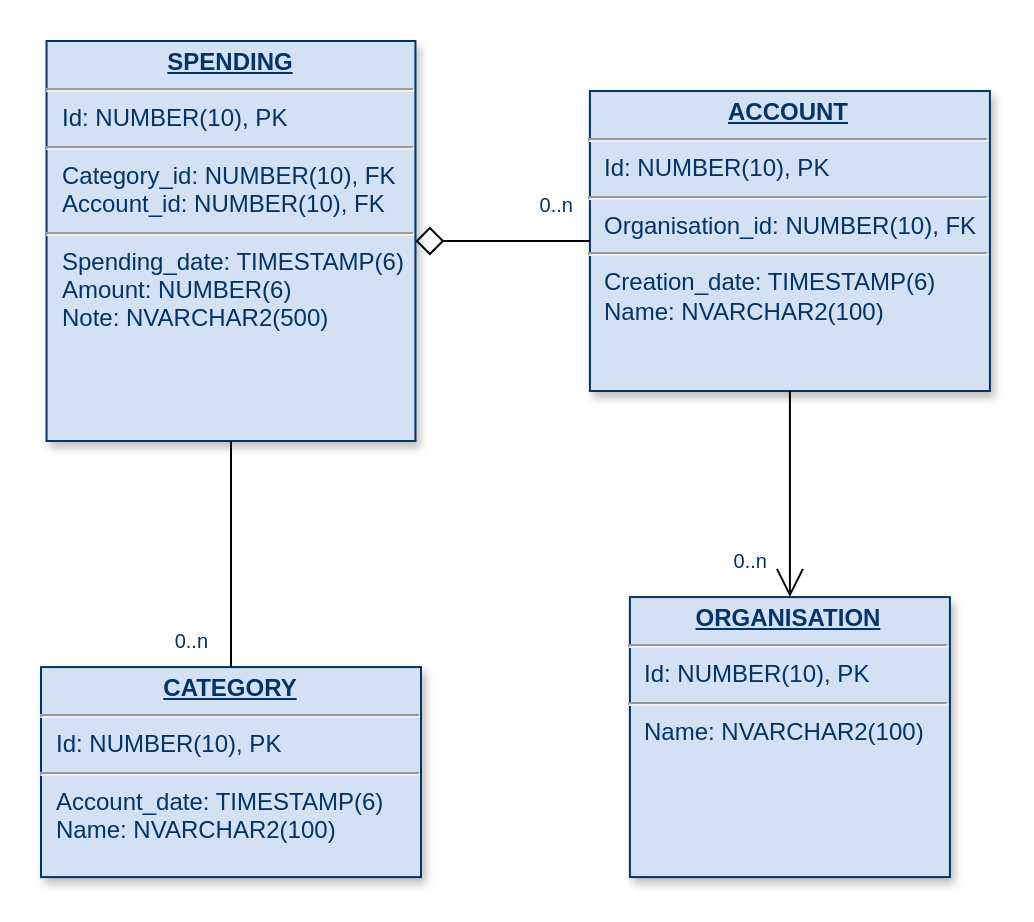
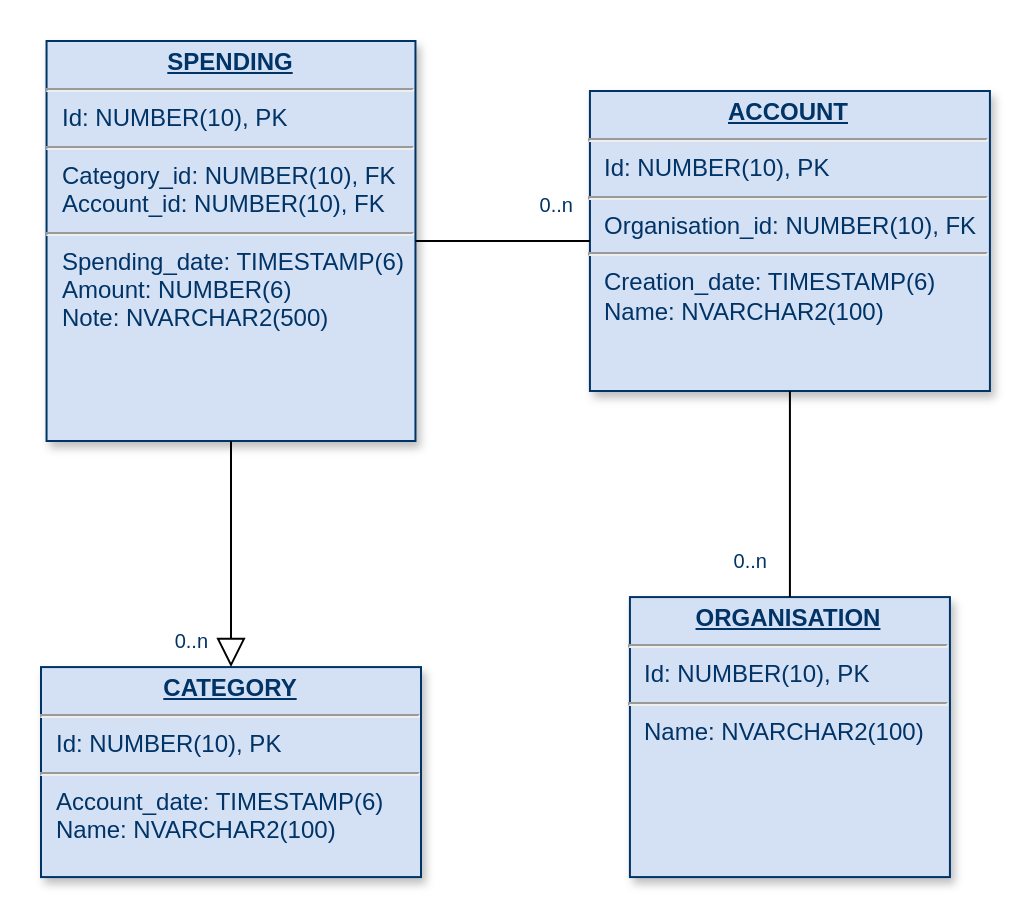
- <mxCell id="12" value="" style="endArrow=diamond;endSize=12;startArrow=none;startSize=14;startFill=0;edgeStyle=orthogonalEdgeStyle;endFill=0;" parent="1" source="2" target="3" edge="1"><mxGeometry x="-66.18" y="44.2" as="geometry"><mxPoint x="-185.54" y="205" as="sourcePoint" /><mxPoint x="-185.54" y="378.04" as="targetPoint" /></mxGeometry></mxCell>
+ <mxCell id="12" value="" style="endArrow=none;endSize=12;startArrow=none;startSize=14;startFill=0;edgeStyle=orthogonalEdgeStyle;endFill=0;" parent="1" source="2" target="3" edge="1"><mxGeometry x="-66.18" y="44.2" as="geometry"><mxPoint x="-185.54" y="205" as="sourcePoint" /><mxPoint x="-185.54" y="378.04" as="targetPoint" /></mxGeometry></mxCell>
- <mxCell id="6" value="" style="endArrow=open;endSize=12;startArrow=none;startSize=14;startFill=0;edgeStyle=orthogonalEdgeStyle;endFill=0;" parent="1" source="2" target="4" edge="1"><mxGeometry x="513.82" y="34.2" as="geometry"><mxPoint x="493.82" y="14.2" as="sourcePoint" /><mxPoint x="1004.46" y="549.2" as="targetPoint" /></mxGeometry></mxCell>
+ <mxCell id="6" value="" style="endArrow=none;endSize=12;startArrow=none;startSize=14;startFill=0;edgeStyle=orthogonalEdgeStyle;endFill=0;" parent="1" source="2" target="4" edge="1"><mxGeometry x="513.82" y="34.2" as="geometry"><mxPoint x="493.82" y="14.2" as="sourcePoint" /><mxPoint x="1004.46" y="549.2" as="targetPoint" /></mxGeometry></mxCell>
- <mxCell id="9" value="" style="endArrow=none;endSize=12;startArrow=none;startSize=14;startFill=0;edgeStyle=orthogonalEdgeStyle;endFill=0;exitX=0.5;exitY=1;exitDx=0;exitDy=0;" parent="1" source="3" target="5" edge="1"><mxGeometry x="-326.18" y="-93.3" as="geometry"><mxPoint x="4.46" y="328.04" as="sourcePoint" /><mxPoint x="124.46" y="328.04" as="targetPoint" /><Array as="points" /></mxGeometry></mxCell>
+ <mxCell id="9" value="" style="endArrow=block;endSize=12;startArrow=none;startSize=14;startFill=0;edgeStyle=orthogonalEdgeStyle;endFill=0;exitX=0.5;exitY=1;exitDx=0;exitDy=0;" parent="1" source="3" target="5" edge="1"><mxGeometry x="-326.18" y="-93.3" as="geometry"><mxPoint x="4.46" y="328.04" as="sourcePoint" /><mxPoint x="124.46" y="328.04" as="targetPoint" /><Array as="points" /></mxGeometry></mxCell>
